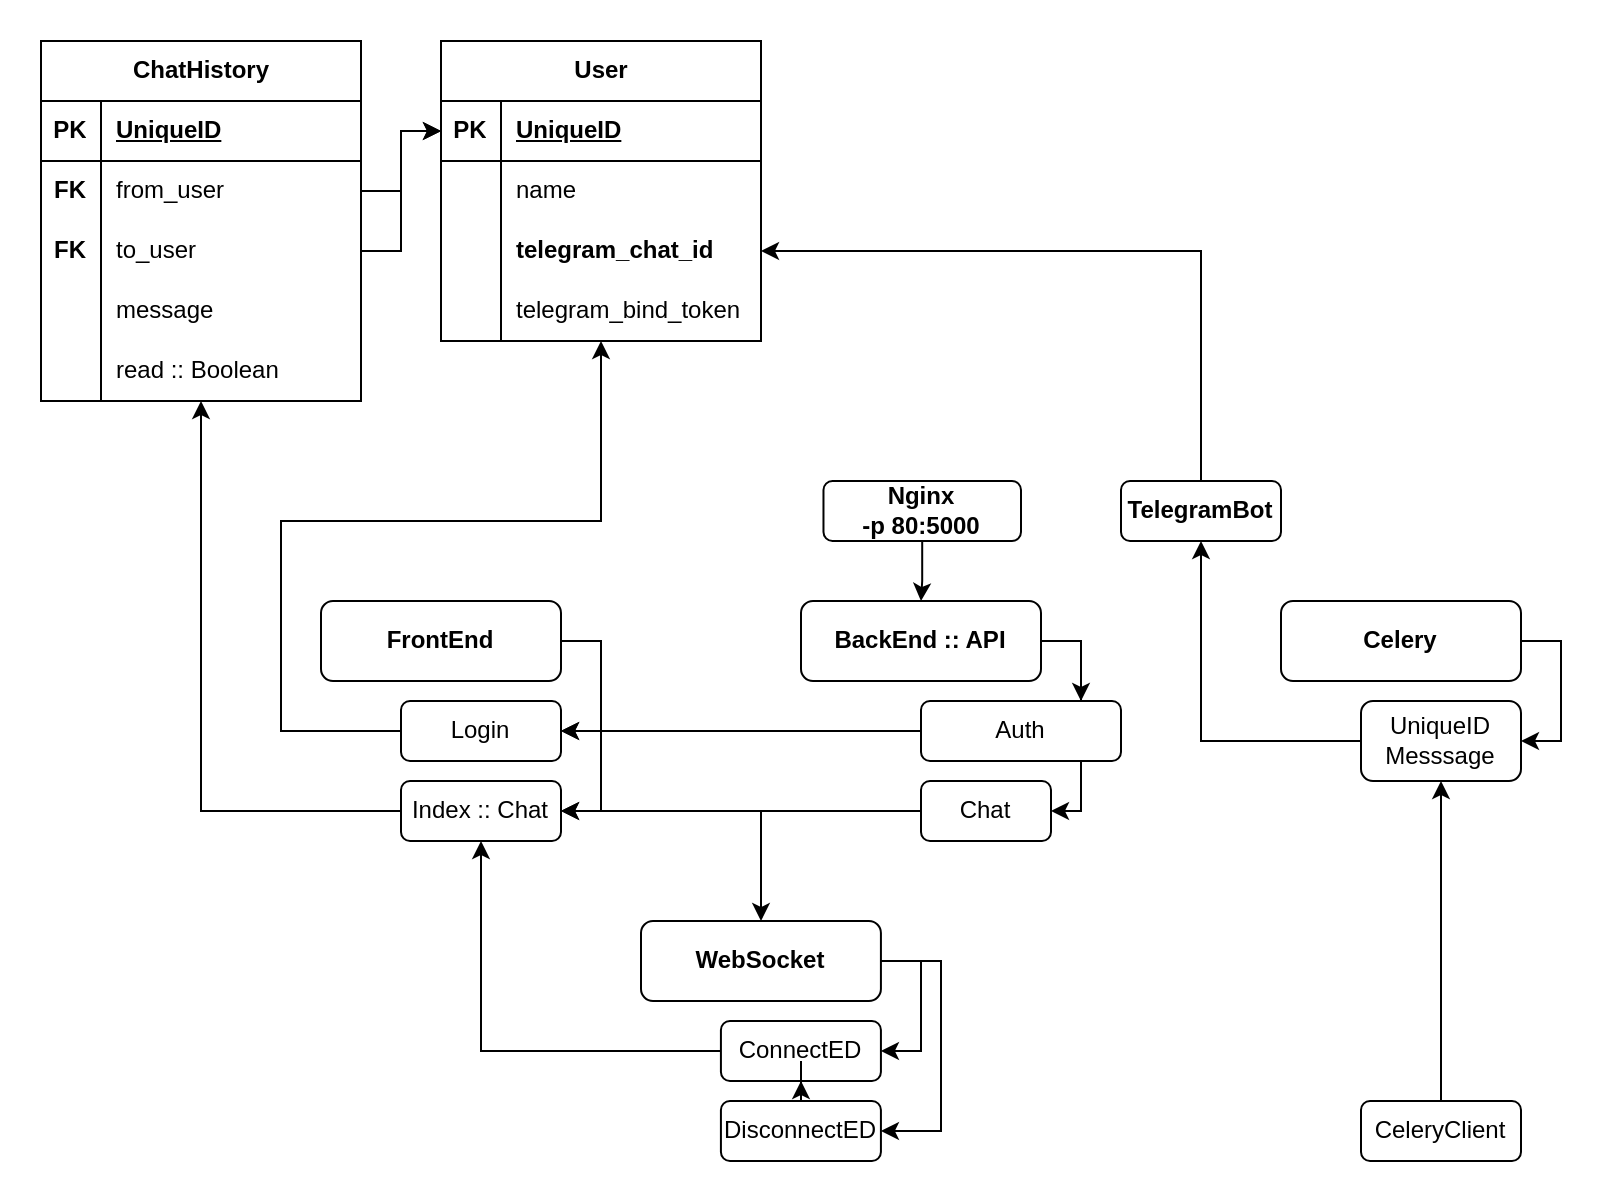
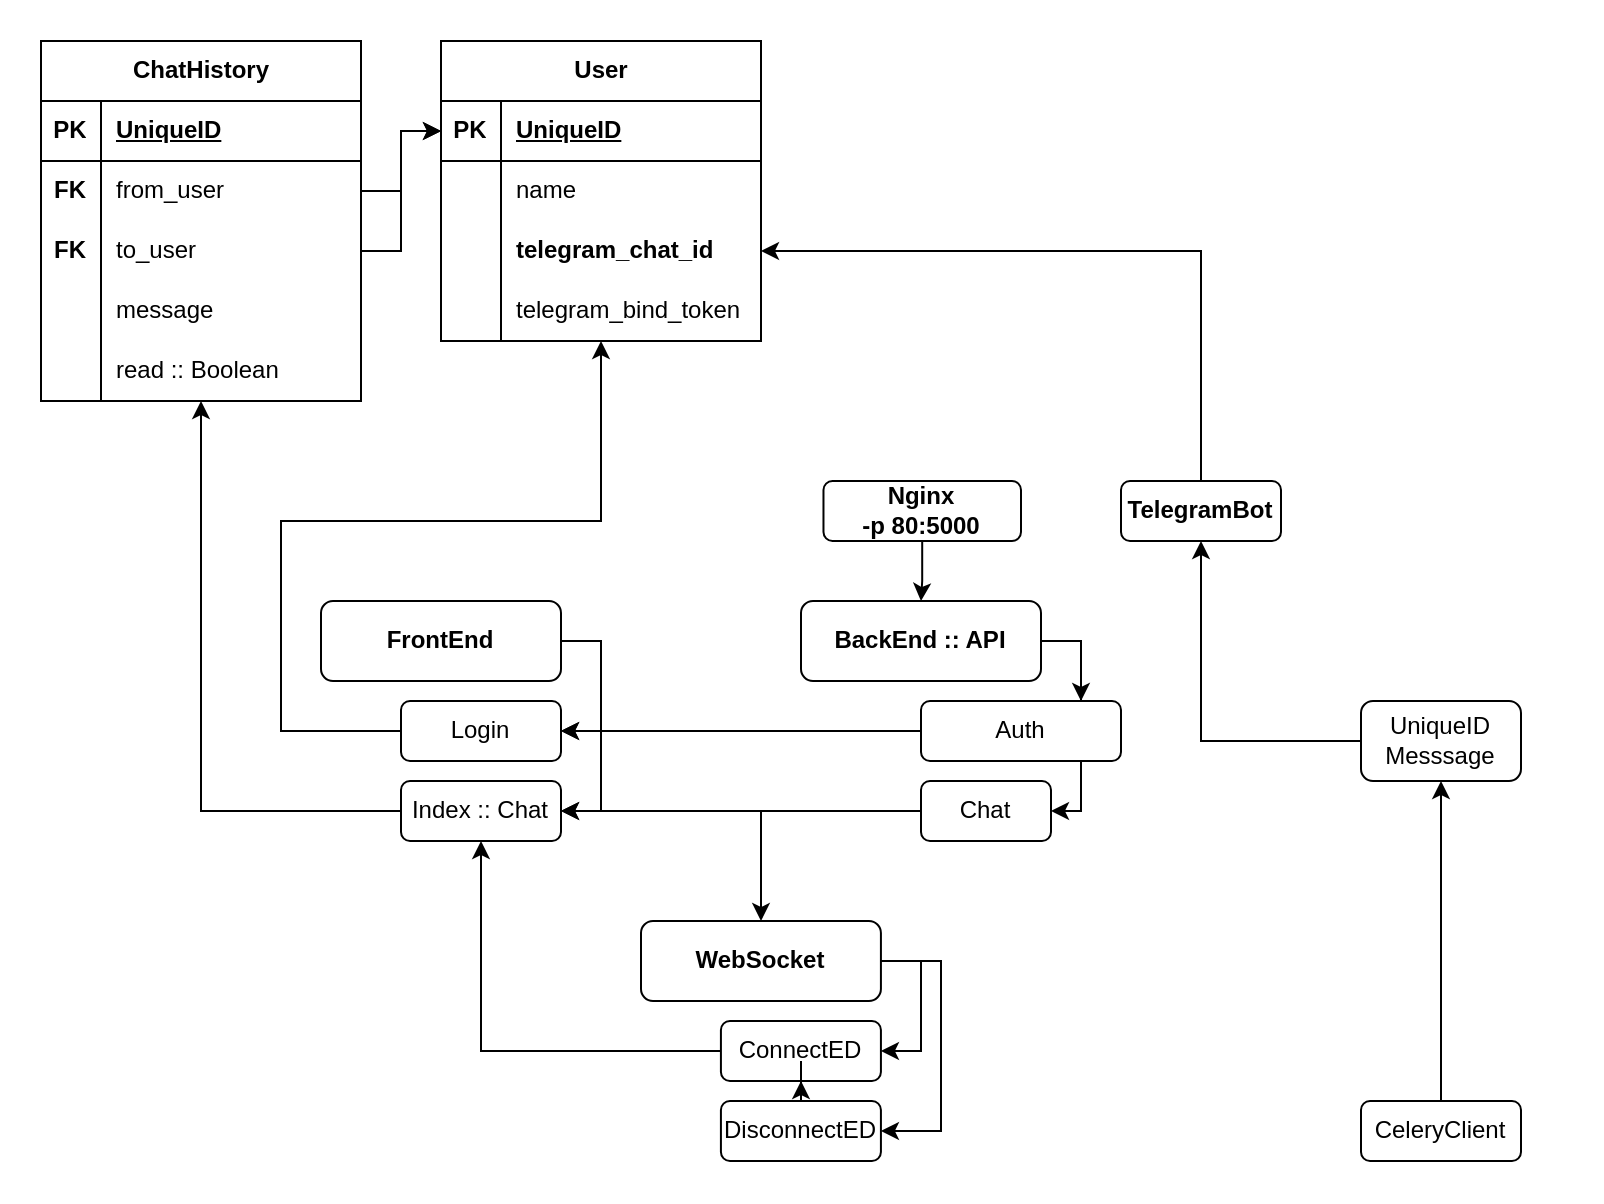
- <mxCell id="9" value="&lt;b&gt;Celery&lt;/b&gt;" style="rounded=1;whiteSpace=wrap;html=1;" vertex="1" parent="1"><mxGeometry x="640" y="300" width="120" height="40" as="geometry" /></mxCell>
- <mxCell id="8" style="edgeStyle=orthogonalEdgeStyle;rounded=0;orthogonalLoop=1;jettySize=auto;html=1;" edge="1" parent="1" source="9" target="22"><mxGeometry relative="1" as="geometry"><Array as="points"><mxPoint x="780" y="320" /><mxPoint x="780" y="370" /></Array></mxGeometry></mxCell>
